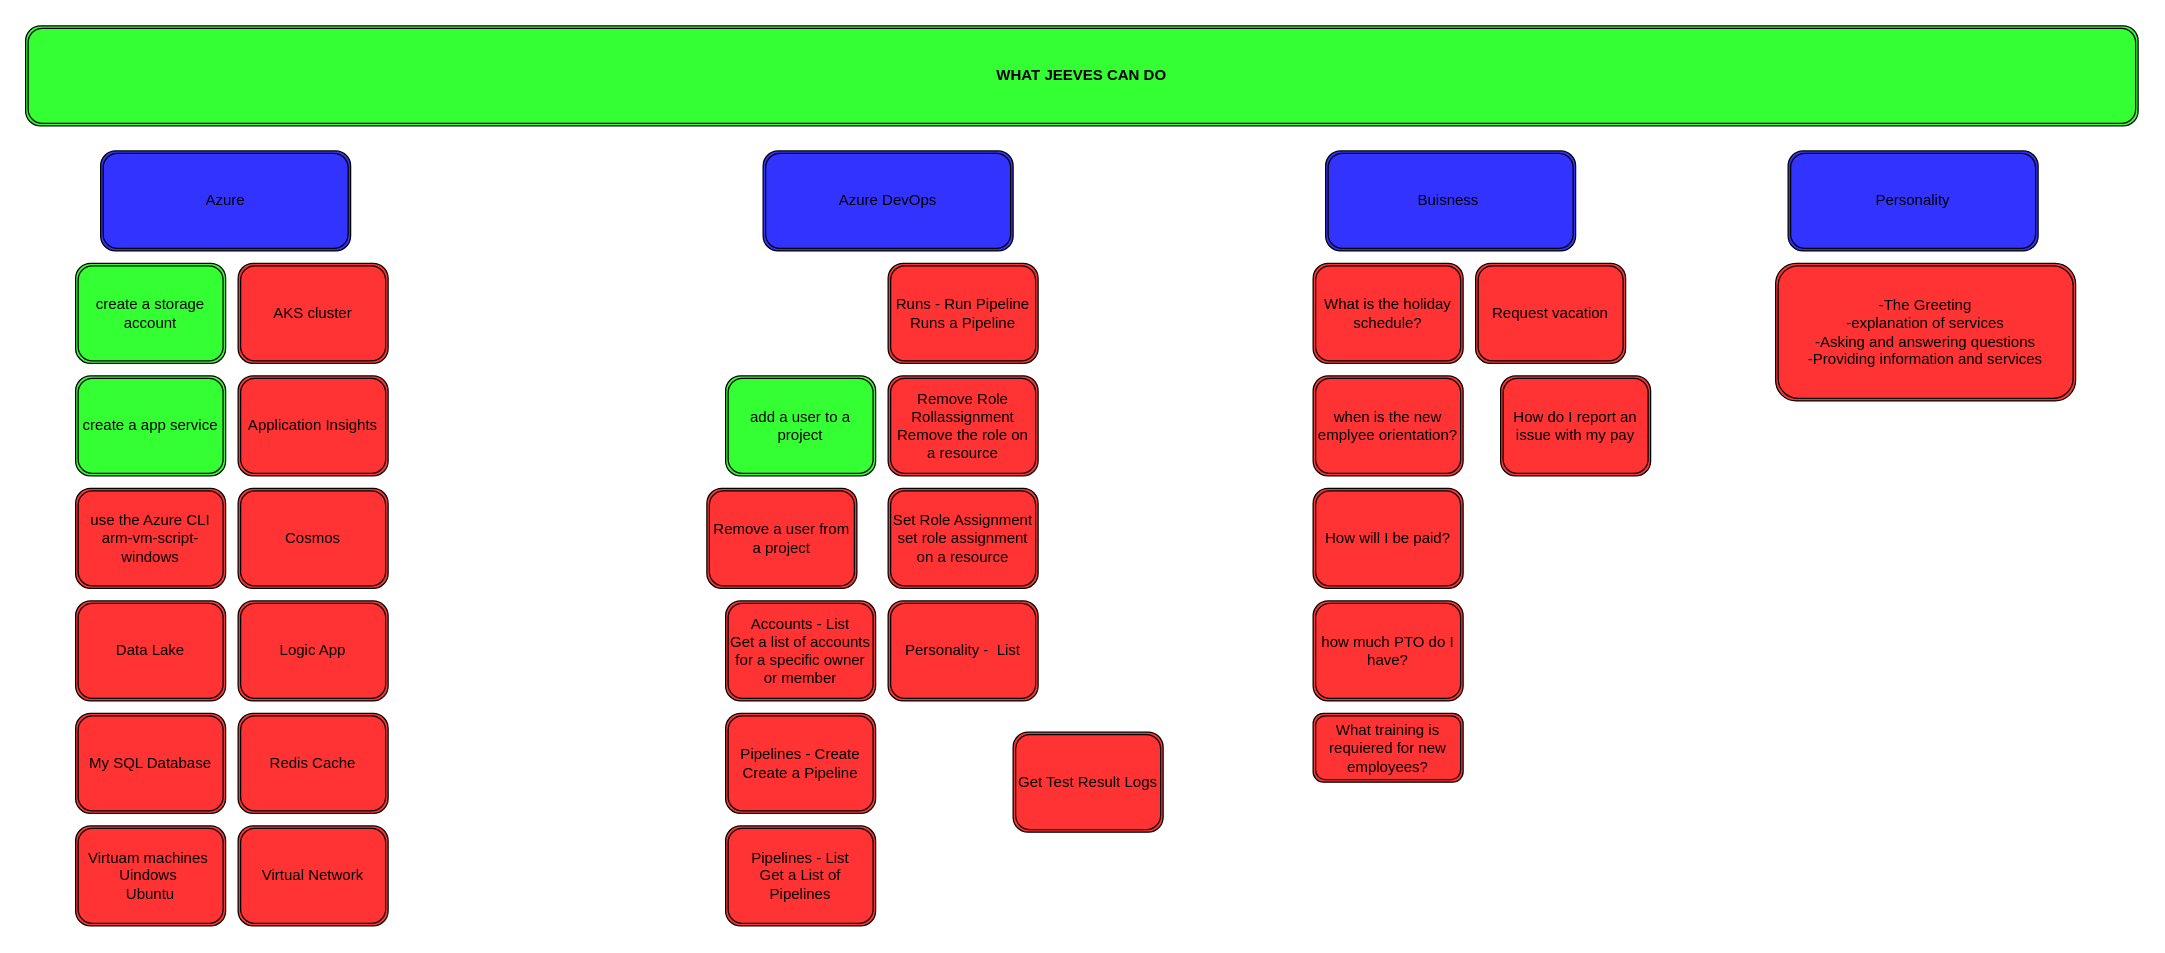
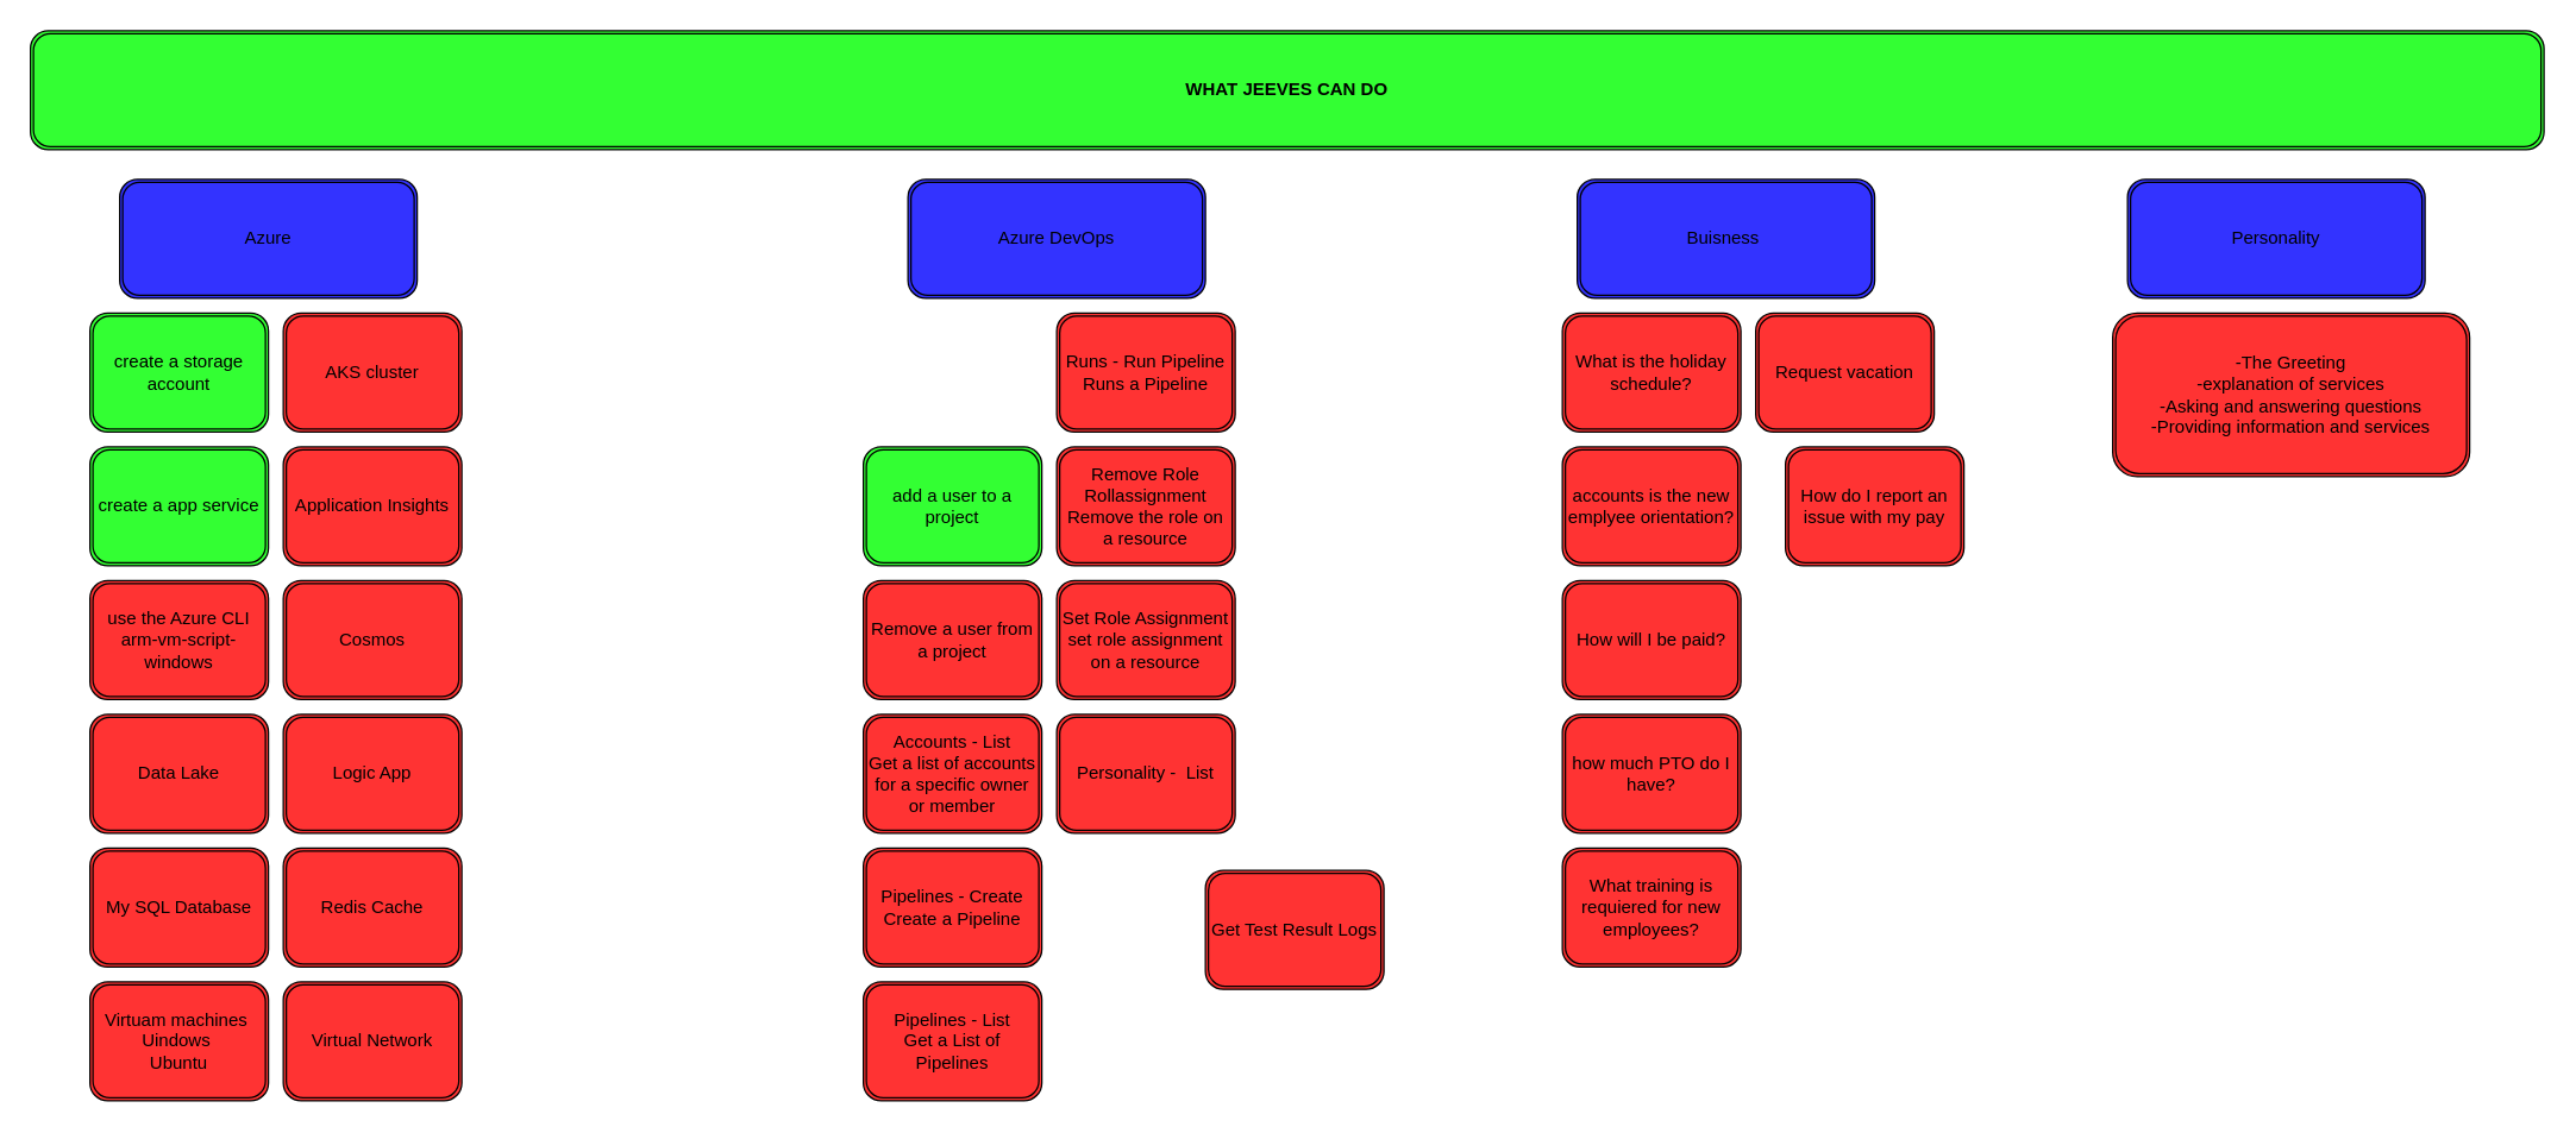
- <mxCell id="27" value="when is the new emplyee orientation?" style="shape=ext;double=1;rounded=1;whiteSpace=wrap;html=1;fillColor=#FF3333;" parent="1" vertex="1"><mxGeometry x="1050" y="300" width="120" height="80" as="geometry" /></mxCell>
+ <mxCell id="27" value="accounts is the new emplyee orientation?" style="shape=ext;double=1;rounded=1;whiteSpace=wrap;html=1;fillColor=#FF3333;" parent="1" vertex="1"><mxGeometry x="1050" y="300" width="120" height="80" as="geometry" /></mxCell>
- <mxCell id="6" value="Remove a user from a project" style="shape=ext;double=1;rounded=1;whiteSpace=wrap;html=1;fillColor=#FF3333;" parent="1" vertex="1"><mxGeometry x="565" y="390" width="120" height="80" as="geometry" /></mxCell>
+ <mxCell id="6" value="Remove a user from a project" style="shape=ext;double=1;rounded=1;whiteSpace=wrap;html=1;fillColor=#FF3333;" parent="1" vertex="1"><mxGeometry x="580" y="390" width="120" height="80" as="geometry" /></mxCell>
- <mxCell id="24" value="What training is requiered for new employees?" style="shape=ext;double=1;rounded=1;whiteSpace=wrap;html=1;fillColor=#FF3333;" parent="1" vertex="1"><mxGeometry x="1050" y="570" width="120" height="55" as="geometry" /></mxCell>
+ <mxCell id="24" value="What training is requiered for new employees?" style="shape=ext;double=1;rounded=1;whiteSpace=wrap;html=1;fillColor=#FF3333;" parent="1" vertex="1"><mxGeometry x="1050" y="570" width="120" height="80" as="geometry" /></mxCell>
